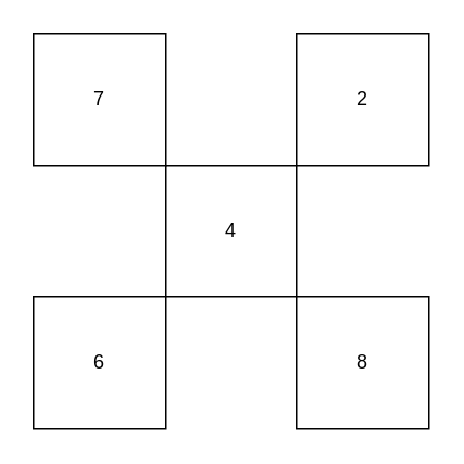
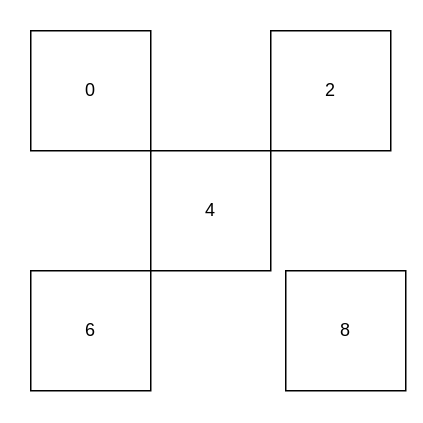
- <mxCell id="5" value="7" style="whiteSpace=wrap;html=1;aspect=fixed;" parent="1" vertex="1"><mxGeometry x="20" y="20" width="80" height="80" as="geometry" /></mxCell>
+ <mxCell id="5" value="0" style="whiteSpace=wrap;html=1;aspect=fixed;" parent="1" vertex="1"><mxGeometry x="20" y="20" width="80" height="80" as="geometry" /></mxCell>
- <mxCell id="6" value="8" style="whiteSpace=wrap;html=1;aspect=fixed;" parent="1" vertex="1"><mxGeometry x="180" y="180" width="80" height="80" as="geometry" /></mxCell>
+ <mxCell id="6" value="8" style="whiteSpace=wrap;html=1;aspect=fixed;" parent="1" vertex="1"><mxGeometry x="190" y="180" width="80" height="80" as="geometry" /></mxCell>
